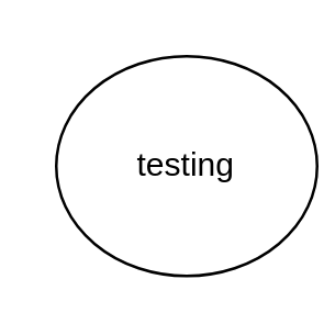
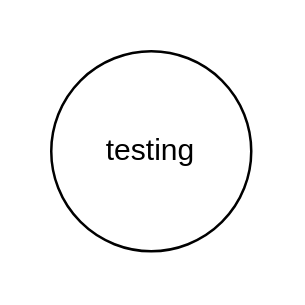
- <mxCell id="2" value="testing" style="ellipse;whiteSpace=wrap;html=1;aspect=fixed;" vertex="1" parent="1"><mxGeometry x="20" y="20" width="95" height="80" as="geometry" /></mxCell>
+ <mxCell id="2" value="testing" style="ellipse;whiteSpace=wrap;html=1;aspect=fixed;" vertex="1" parent="1"><mxGeometry x="20" y="20" width="80" height="80" as="geometry" /></mxCell>
